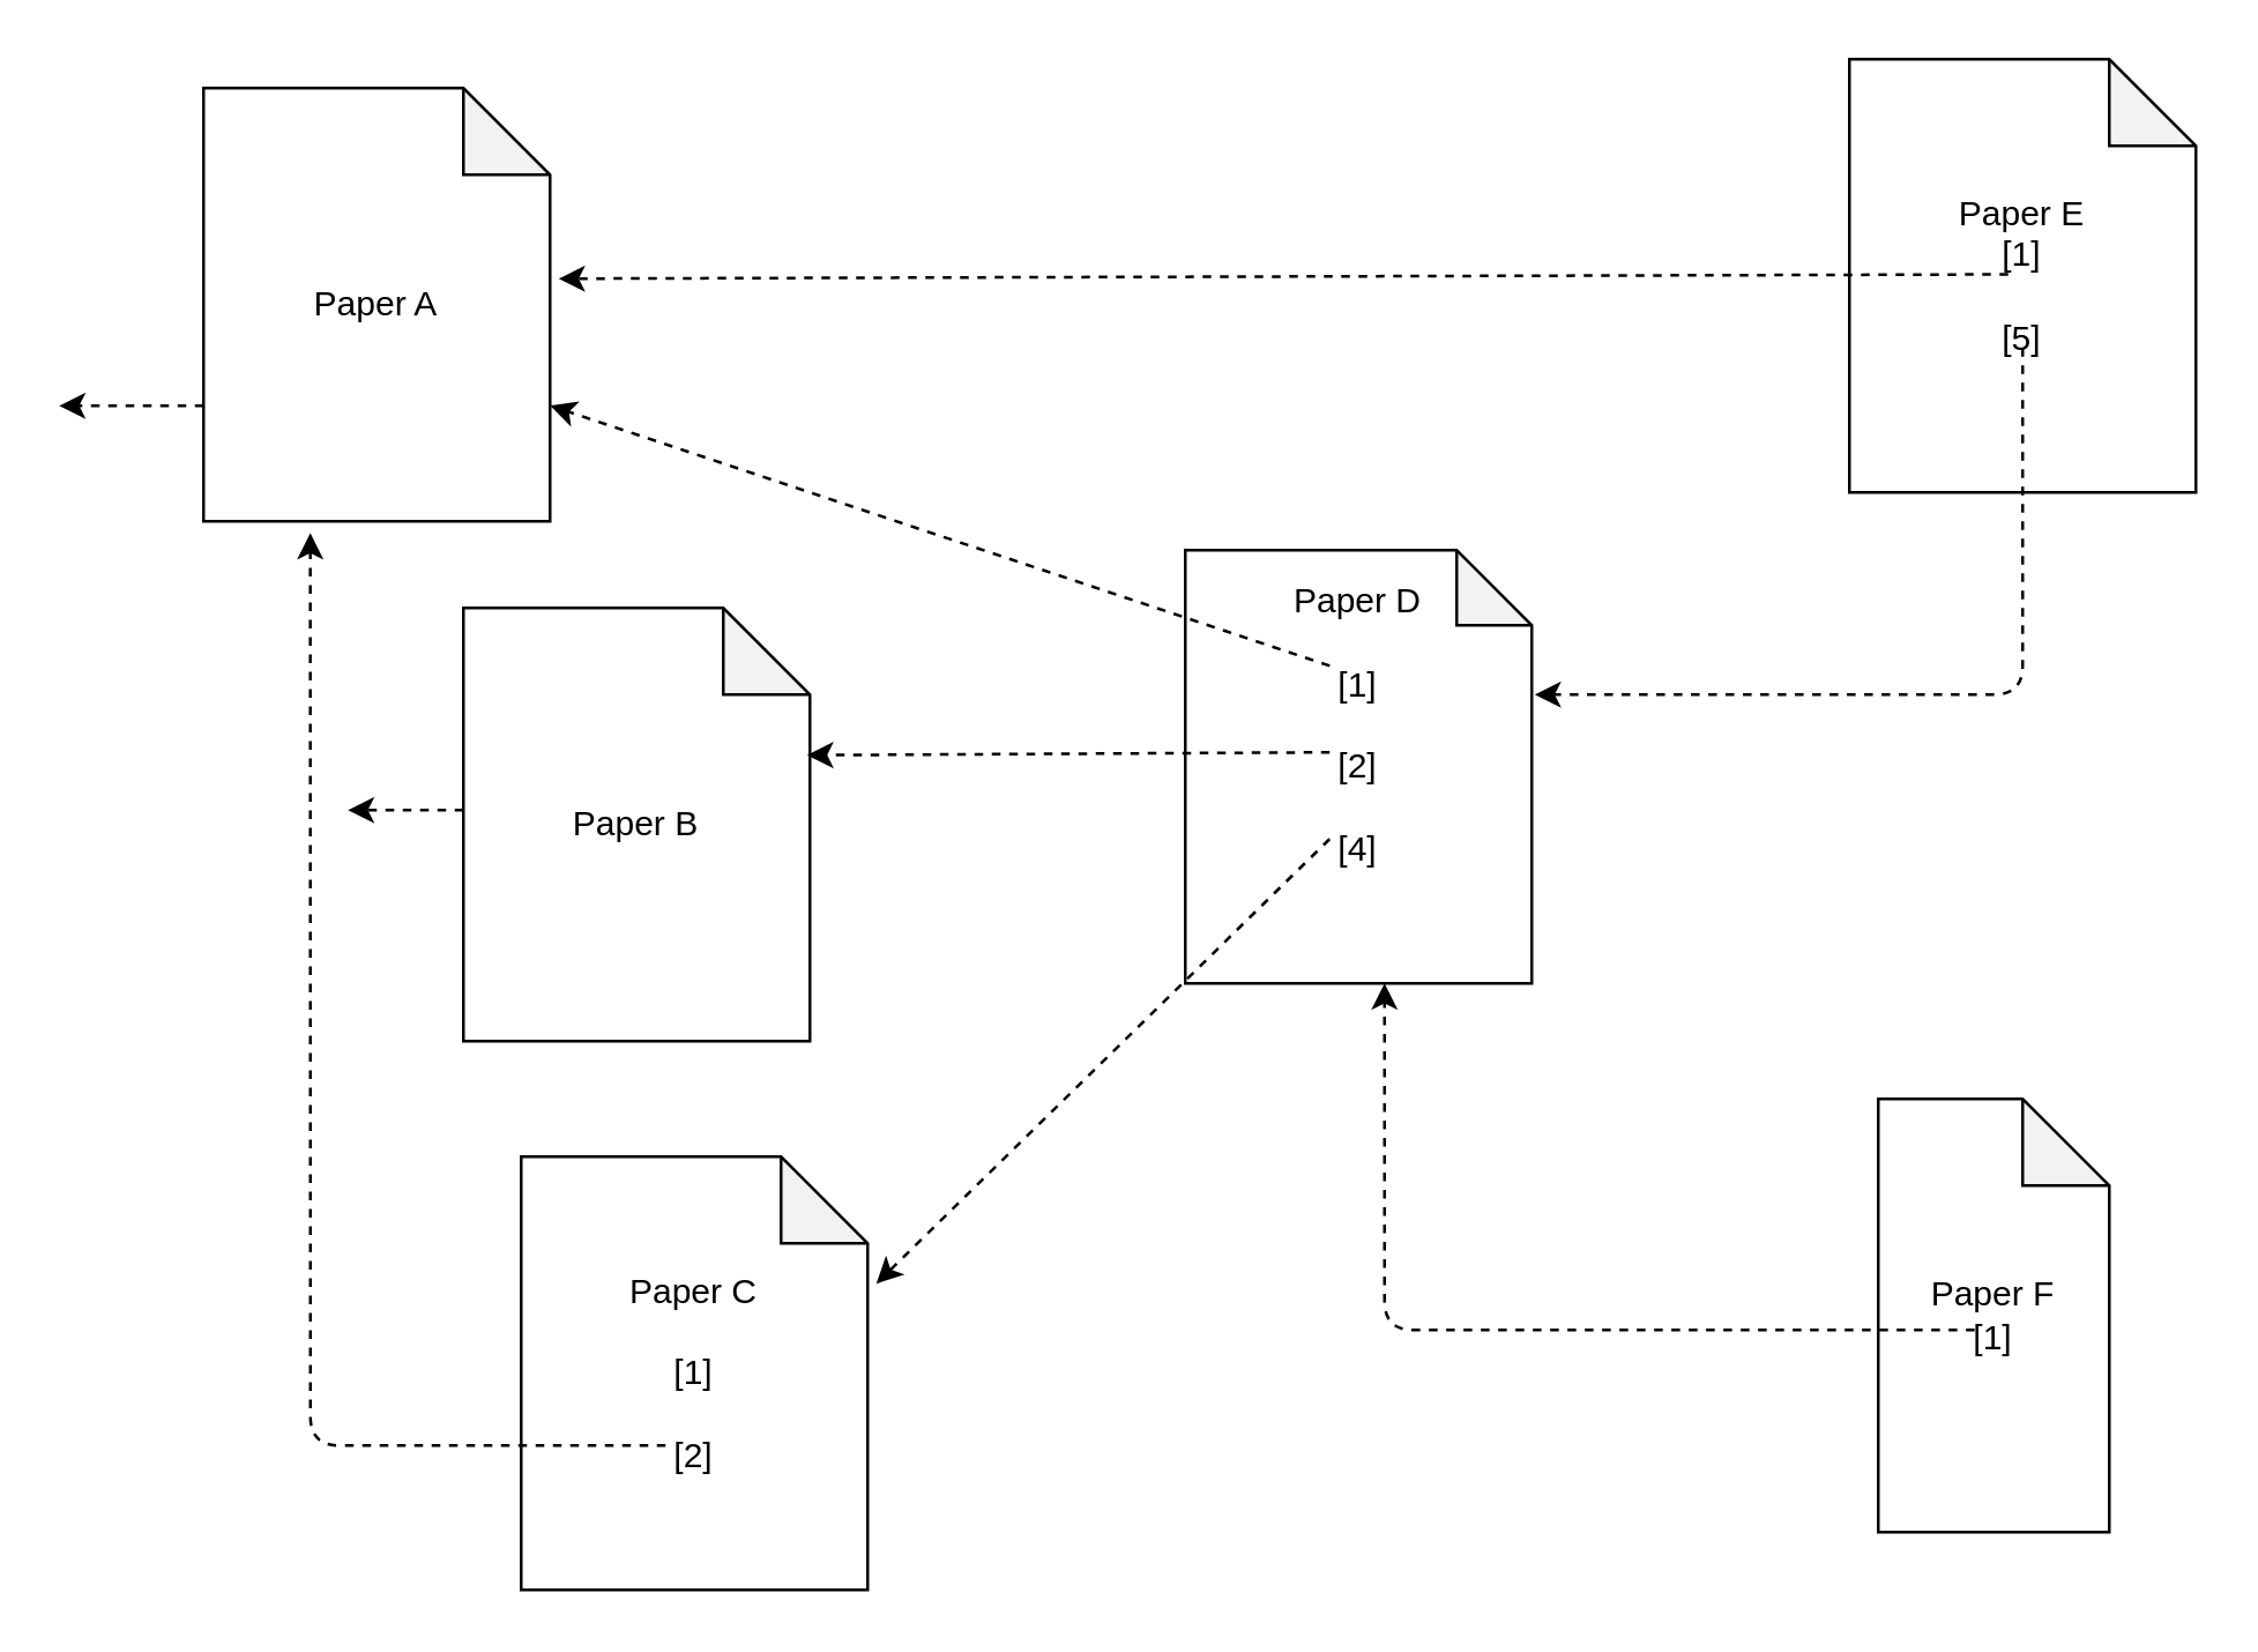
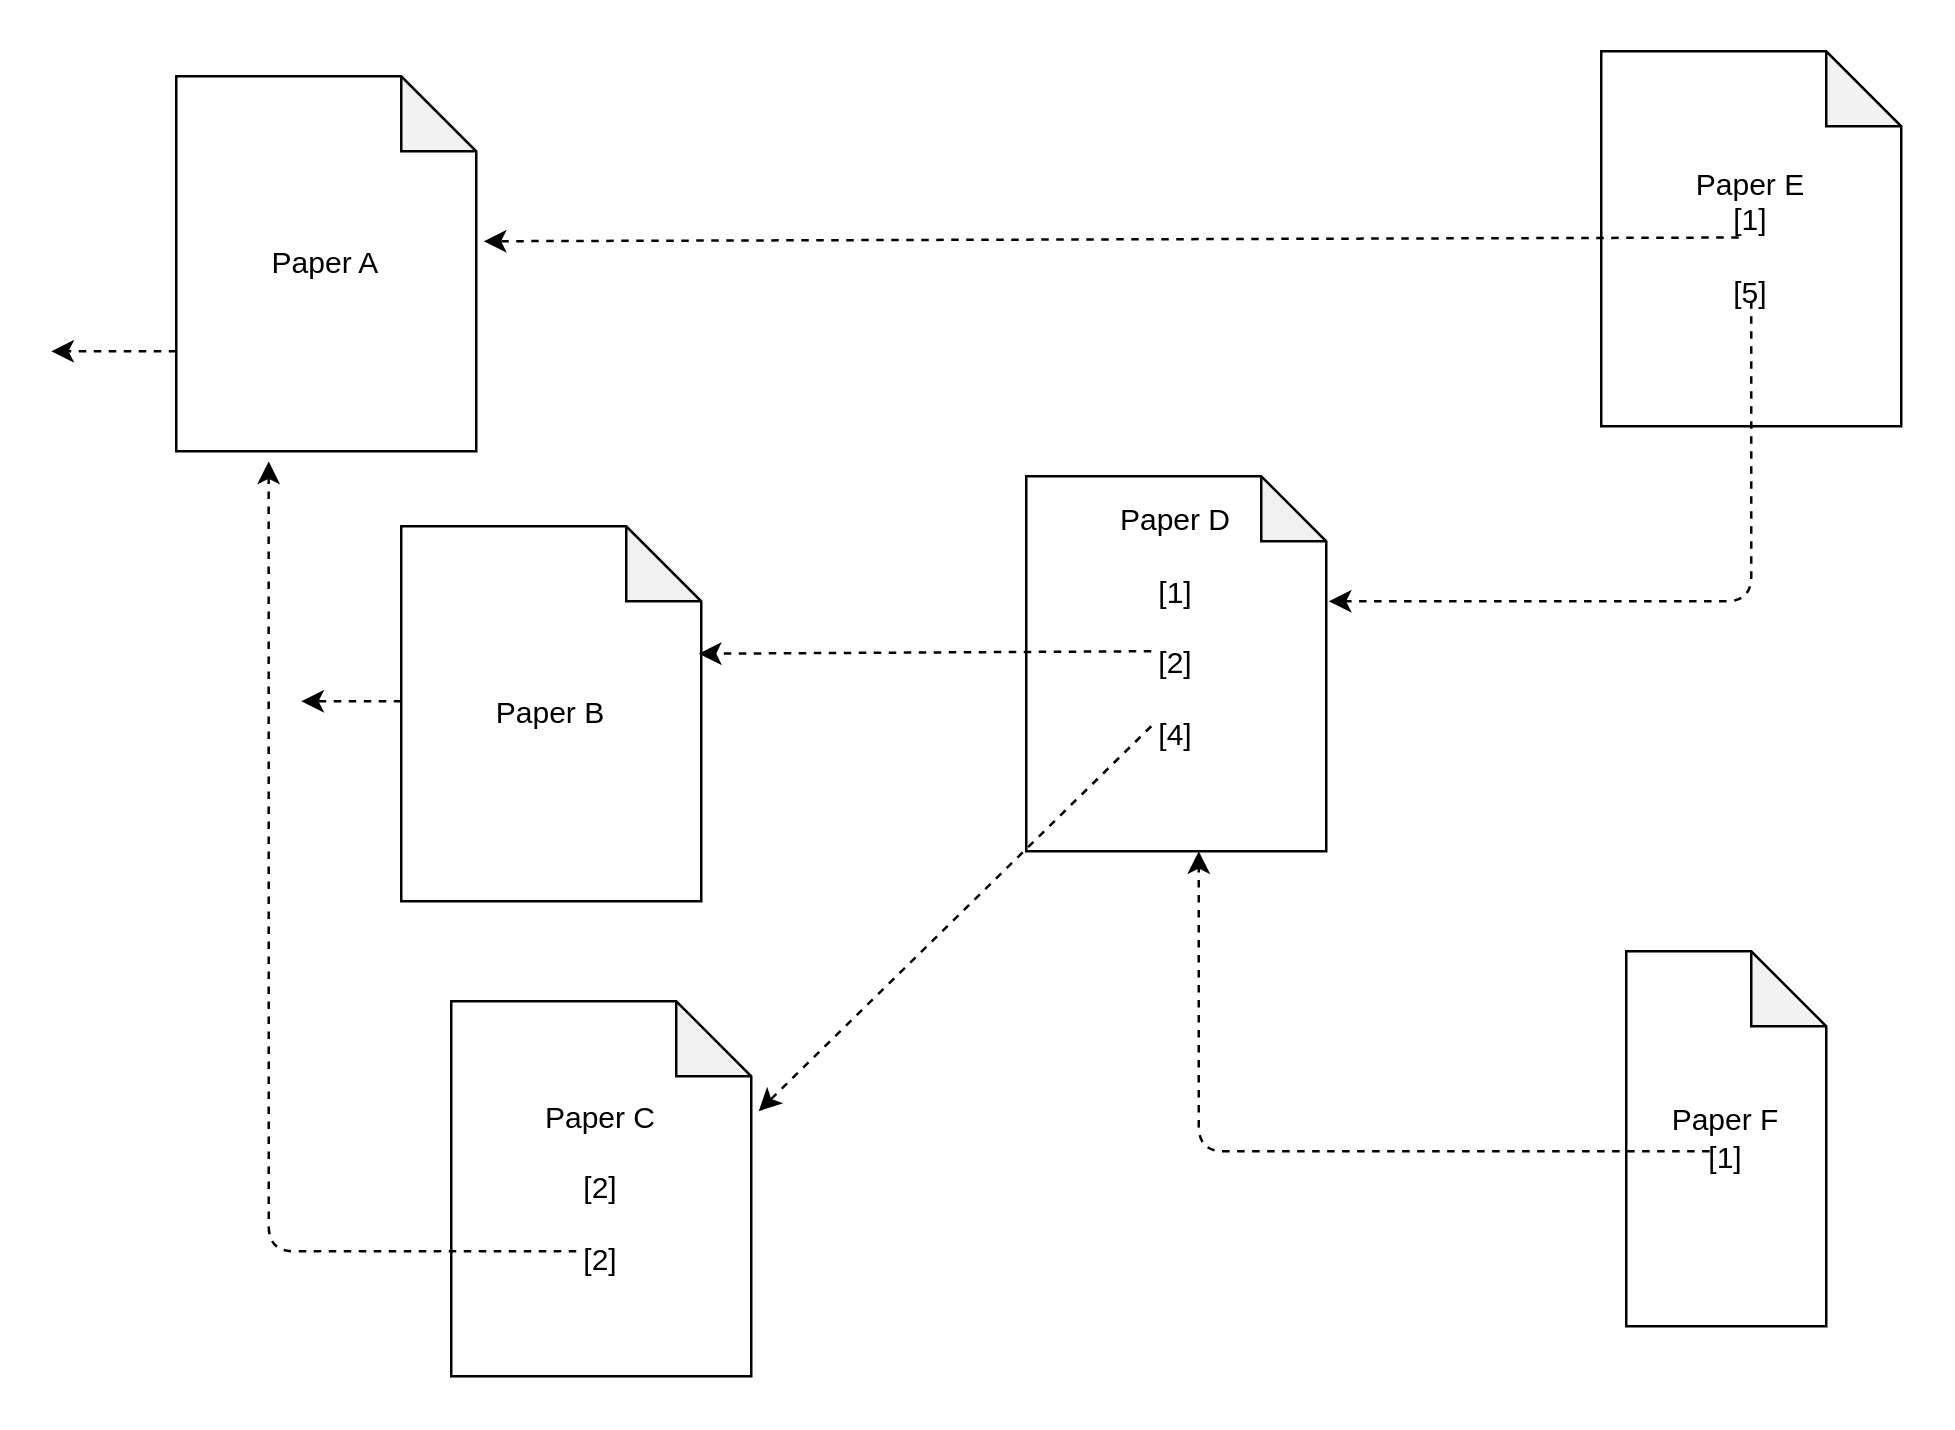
- <mxCell id="8" value="" style="endArrow=classic;html=1;entryX=1;entryY=0.733;entryDx=0;entryDy=0;entryPerimeter=0;exitX=0.417;exitY=0.267;exitDx=0;exitDy=0;exitPerimeter=0;dashed=1;" parent="1" source="2" target="5" edge="1"><mxGeometry width="50" height="50" relative="1" as="geometry"><mxPoint x="470" y="220" as="sourcePoint" /><mxPoint x="530" y="170" as="targetPoint" /></mxGeometry></mxCell>
- <mxCell id="6" value="Paper C&lt;br&gt;&lt;br&gt;[1]&lt;br&gt;&lt;br&gt;[2]&lt;br&gt;" style="shape=note;whiteSpace=wrap;html=1;backgroundOutline=1;darkOpacity=0.05;" parent="1" vertex="1"><mxGeometry x="180" y="400" width="120" height="150" as="geometry" /></mxCell>
+ <mxCell id="6" value="Paper C&lt;br&gt;&lt;br&gt;[2]&lt;br&gt;&lt;br&gt;[2]&lt;br&gt;" style="shape=note;whiteSpace=wrap;html=1;backgroundOutline=1;darkOpacity=0.05;" parent="1" vertex="1"><mxGeometry x="180" y="400" width="120" height="150" as="geometry" /></mxCell>
